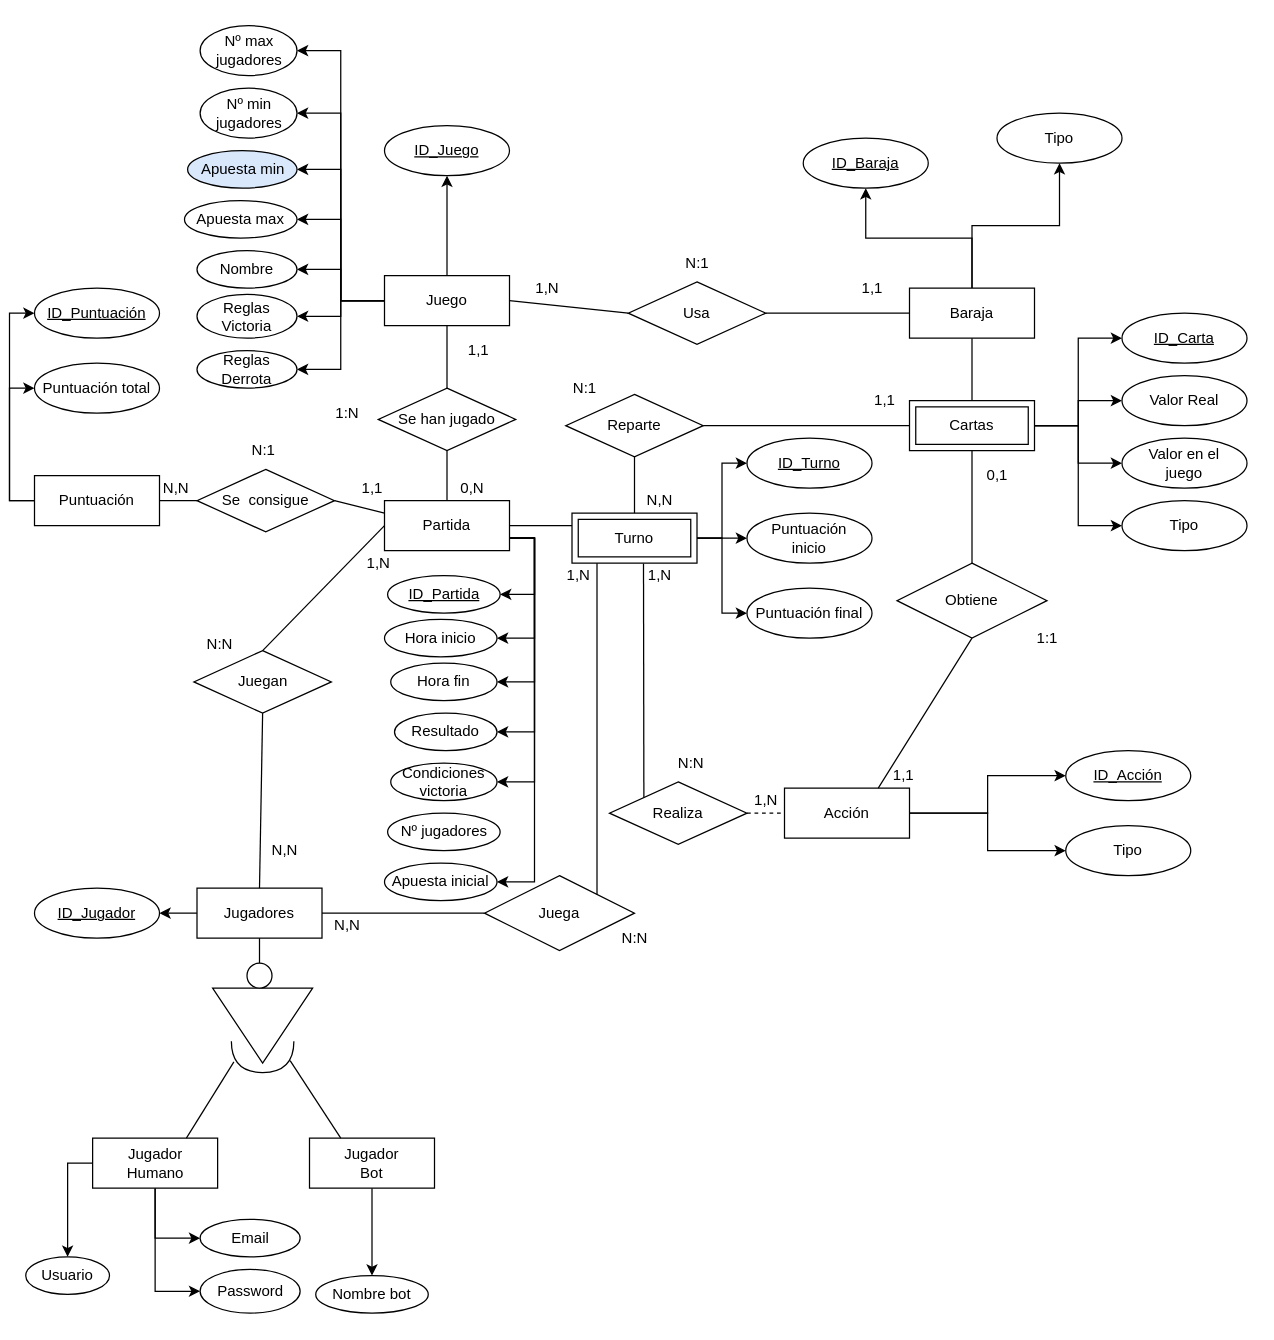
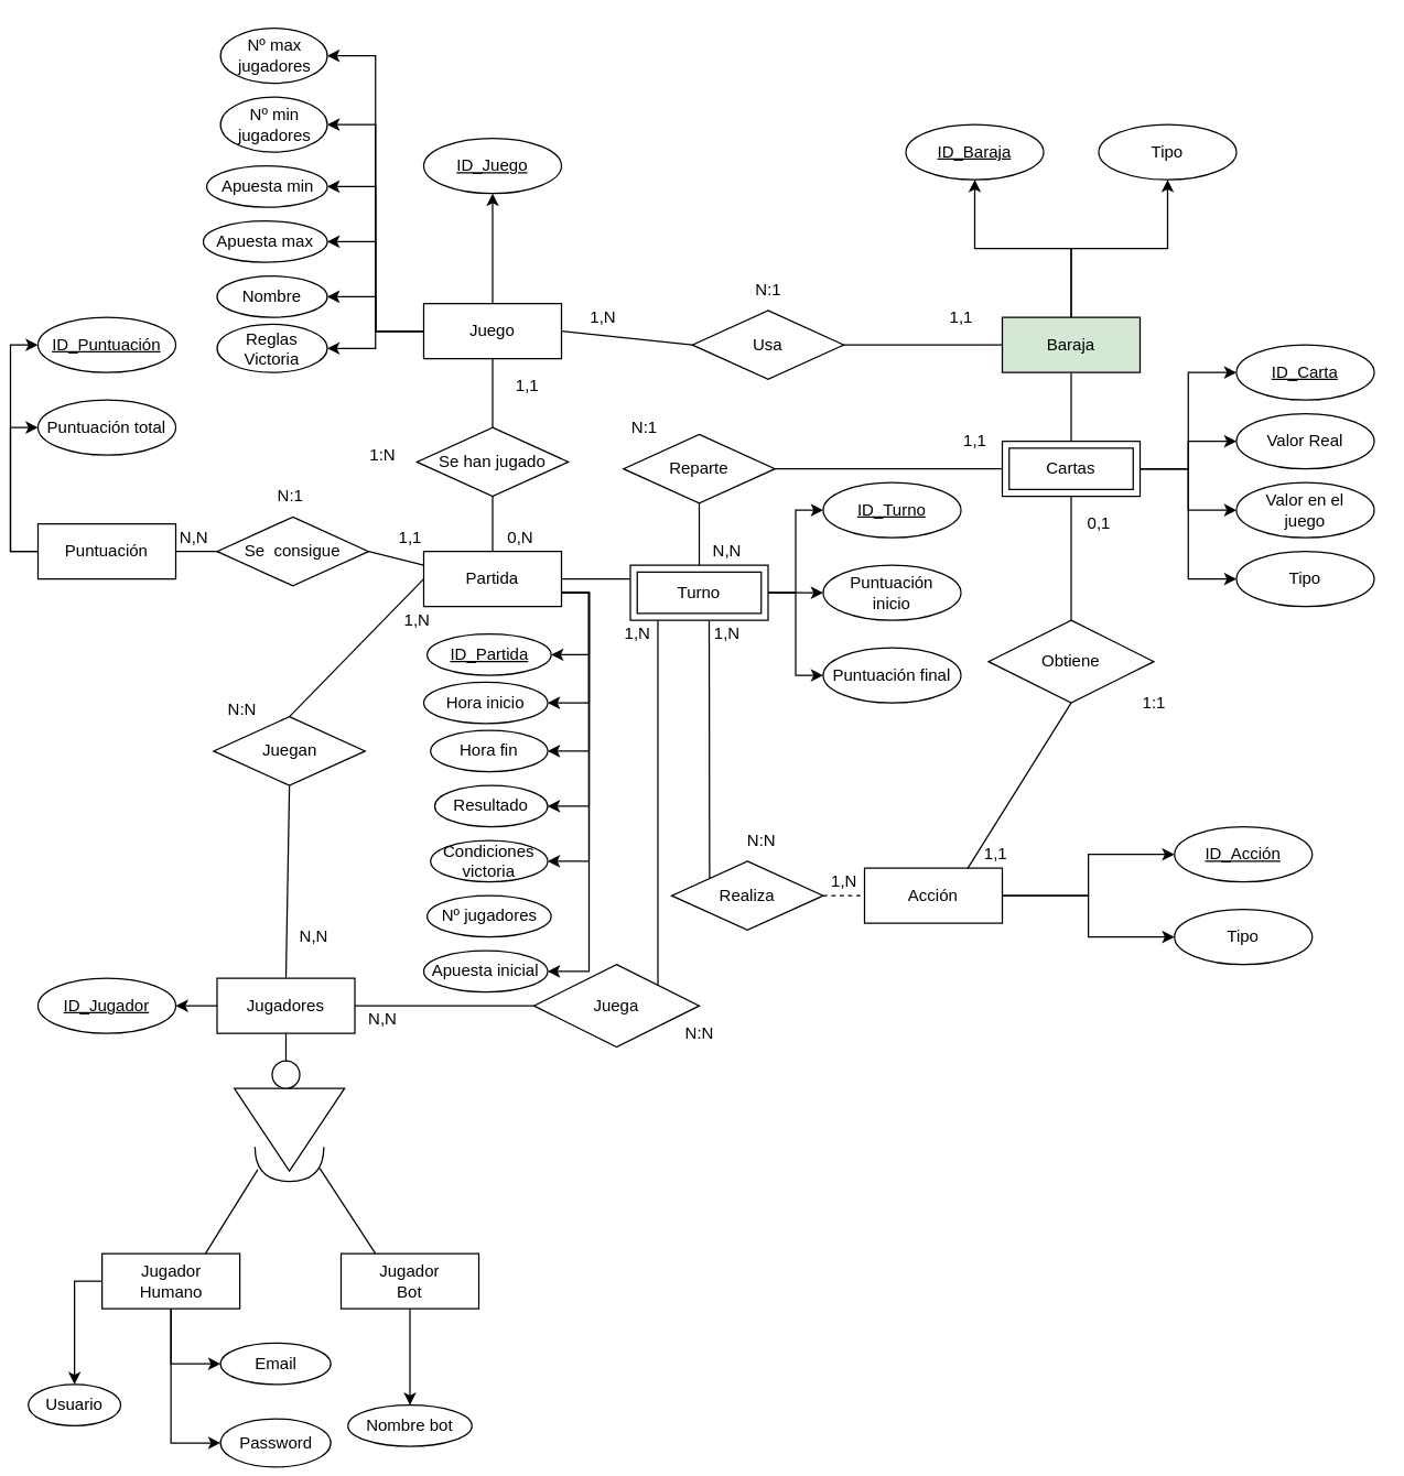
- <mxCell id="69" value="ID_Baraja" style="ellipse;whiteSpace=wrap;html=1;align=center;fontStyle=4;" parent="1" vertex="1"><mxGeometry x="642" y="110" width="100" height="40" as="geometry" /></mxCell>
+ <mxCell id="69" value="ID_Baraja" style="ellipse;whiteSpace=wrap;html=1;align=center;fontStyle=4;" parent="1" vertex="1"><mxGeometry x="657" y="90" width="100" height="40" as="geometry" /></mxCell>
- <mxCell id="88" value="Apuesta min" style="ellipse;whiteSpace=wrap;html=1;align=center;fillColor=#dae8fc;" parent="1" vertex="1"><mxGeometry x="149.5" y="120" width="87.5" height="30" as="geometry" /></mxCell>
+ <mxCell id="88" value="Apuesta min" style="ellipse;whiteSpace=wrap;html=1;align=center;" parent="1" vertex="1"><mxGeometry x="149.5" y="120" width="87.5" height="30" as="geometry" /></mxCell>
- <mxCell id="33" value="Baraja" style="whiteSpace=wrap;html=1;align=center;" parent="1" vertex="1"><mxGeometry x="727" y="230" width="100" height="40" as="geometry" /></mxCell>
+ <mxCell id="33" value="Baraja" style="whiteSpace=wrap;html=1;align=center;fillColor=#d5e8d4;" parent="1" vertex="1"><mxGeometry x="727" y="230" width="100" height="40" as="geometry" /></mxCell>
- <mxCell id="9" style="edgeStyle=orthogonalEdgeStyle;rounded=0;orthogonalLoop=1;jettySize=auto;html=1;exitX=0;exitY=0.5;exitDx=0;exitDy=0;entryX=1;entryY=0.5;entryDx=0;entryDy=0;" parent="1" source="10" target="92" edge="1"><mxGeometry relative="1" as="geometry" /></mxCell>
- <mxCell id="92" value="Reglas Derrota" style="ellipse;whiteSpace=wrap;html=1;align=center;" parent="1" vertex="1"><mxGeometry x="157" y="280" width="80" height="30" as="geometry" /></mxCell>
- <mxCell id="94" value="Password" style="ellipse;whiteSpace=wrap;html=1;align=center;" parent="1" vertex="1"><mxGeometry x="159.5" y="1015" width="80" height="35" as="geometry" /></mxCell>
+ <mxCell id="94" value="Password" style="ellipse;whiteSpace=wrap;html=1;align=center;" parent="1" vertex="1"><mxGeometry x="159.5" y="1030" width="80" height="35" as="geometry" /></mxCell>
